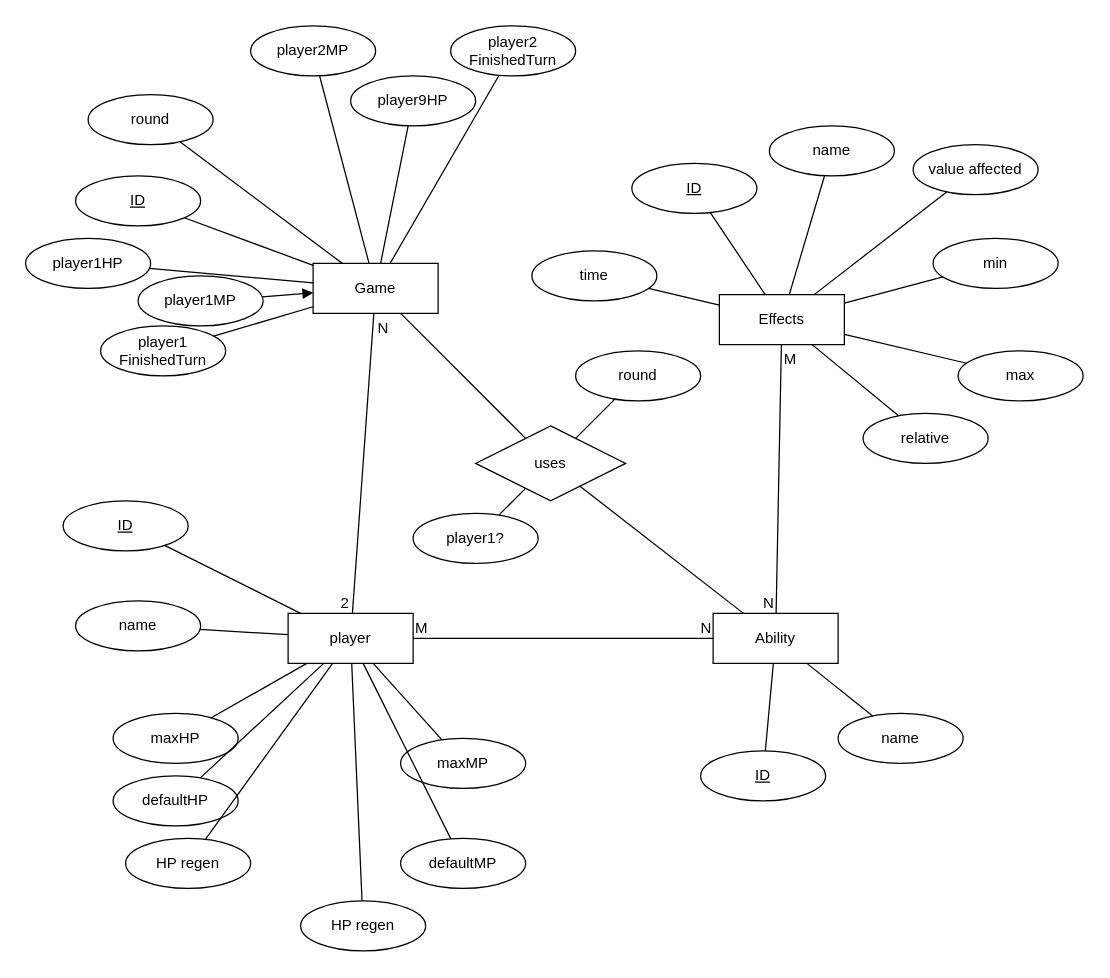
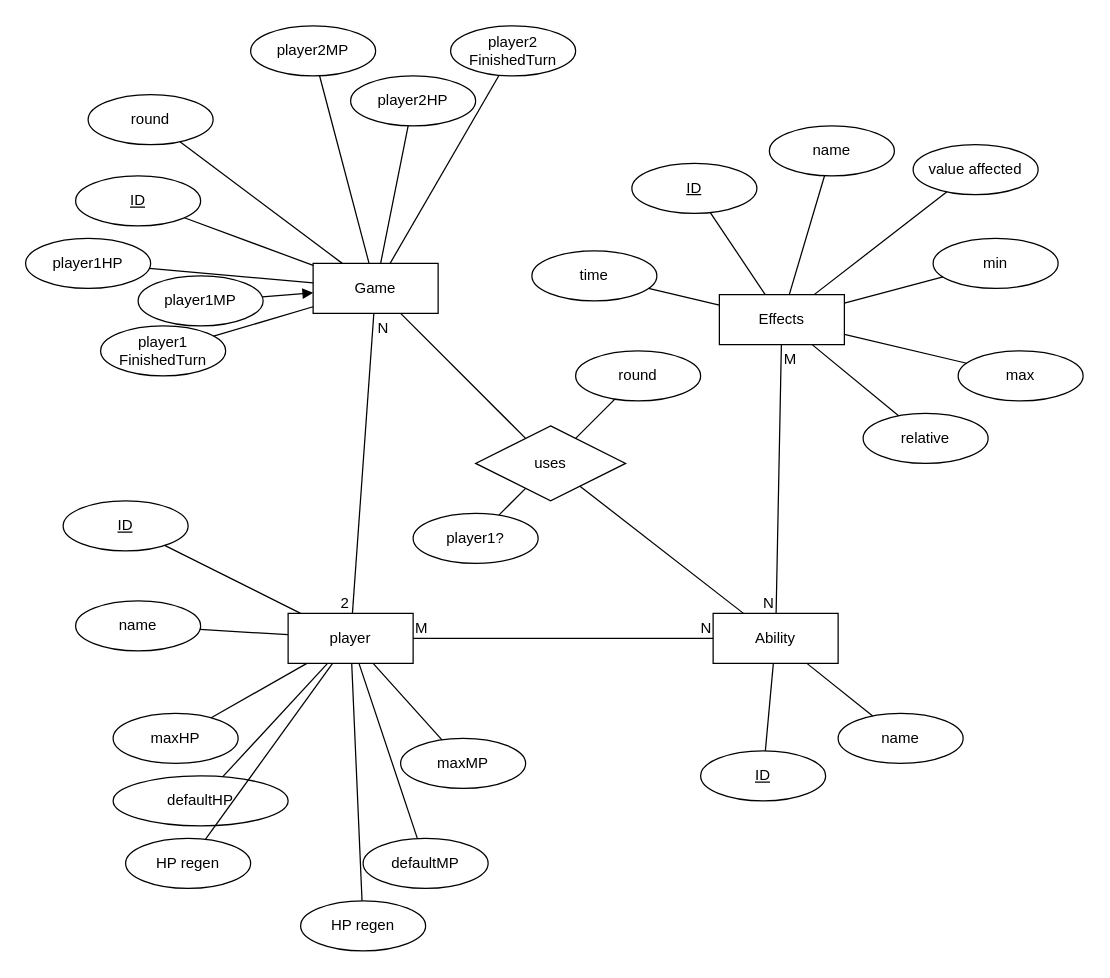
- <mxCell id="21" value="player9HP" style="ellipse;whiteSpace=wrap;html=1;align=center;" parent="1" vertex="1"><mxGeometry x="280" y="60" width="100" height="40" as="geometry" /></mxCell>
+ <mxCell id="21" value="player2HP" style="ellipse;whiteSpace=wrap;html=1;align=center;" parent="1" vertex="1"><mxGeometry x="280" y="60" width="100" height="40" as="geometry" /></mxCell>
- <mxCell id="64" value="defaultHP" style="ellipse;whiteSpace=wrap;html=1;align=center;" vertex="1" parent="1"><mxGeometry x="90" y="620" width="100" height="40" as="geometry" /></mxCell>
+ <mxCell id="64" value="defaultHP" style="ellipse;whiteSpace=wrap;html=1;align=center;" vertex="1" parent="1"><mxGeometry x="90" y="620" width="140" height="40" as="geometry" /></mxCell>
- <mxCell id="66" value="defaultMP" style="ellipse;whiteSpace=wrap;html=1;align=center;" vertex="1" parent="1"><mxGeometry x="320" y="670" width="100" height="40" as="geometry" /></mxCell>
+ <mxCell id="66" value="defaultMP" style="ellipse;whiteSpace=wrap;html=1;align=center;" vertex="1" parent="1"><mxGeometry x="290" y="670" width="100" height="40" as="geometry" /></mxCell>
